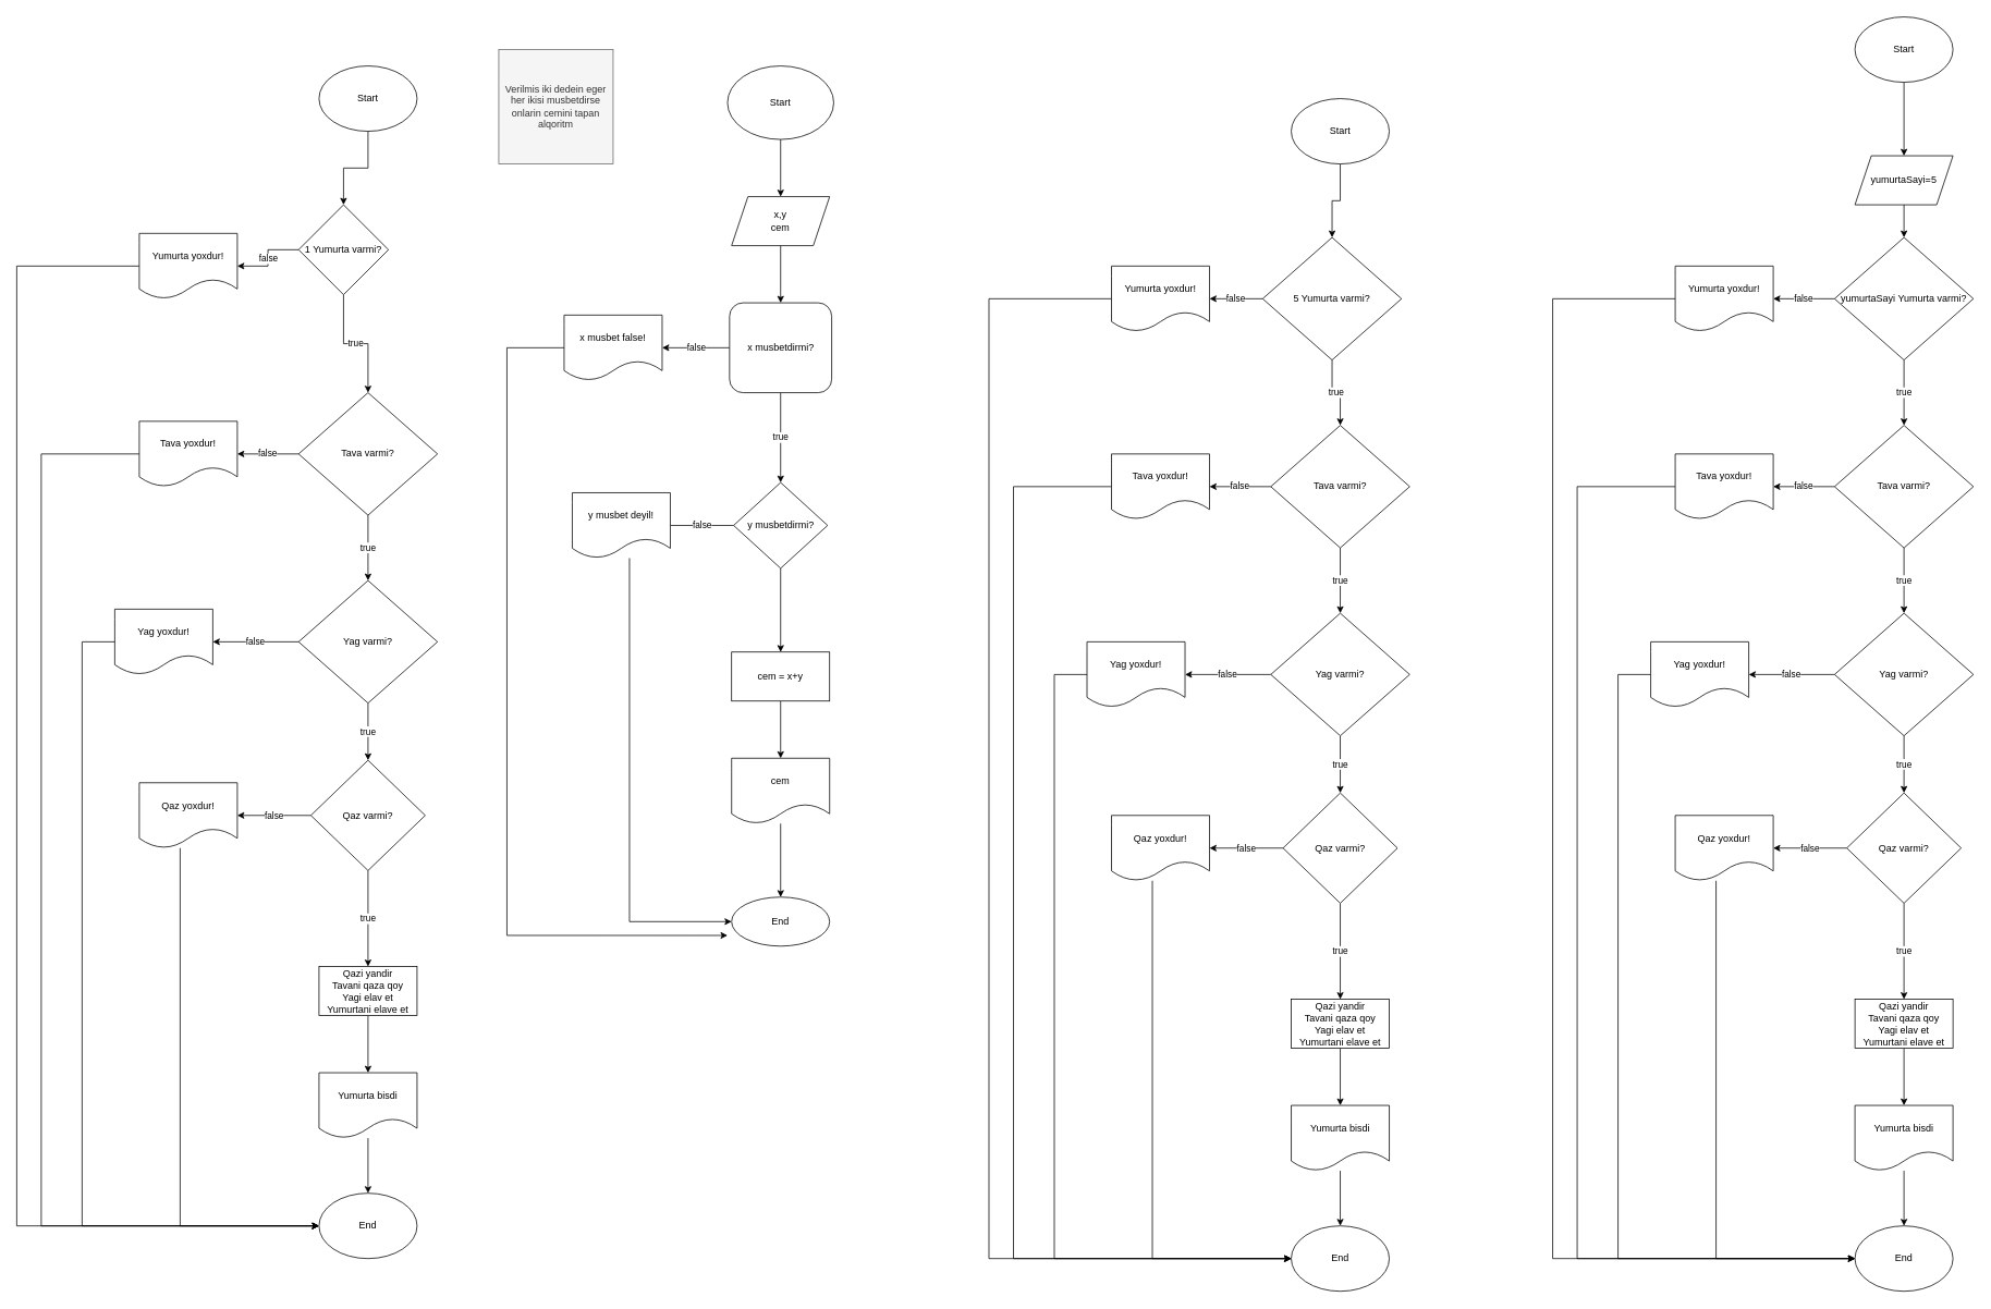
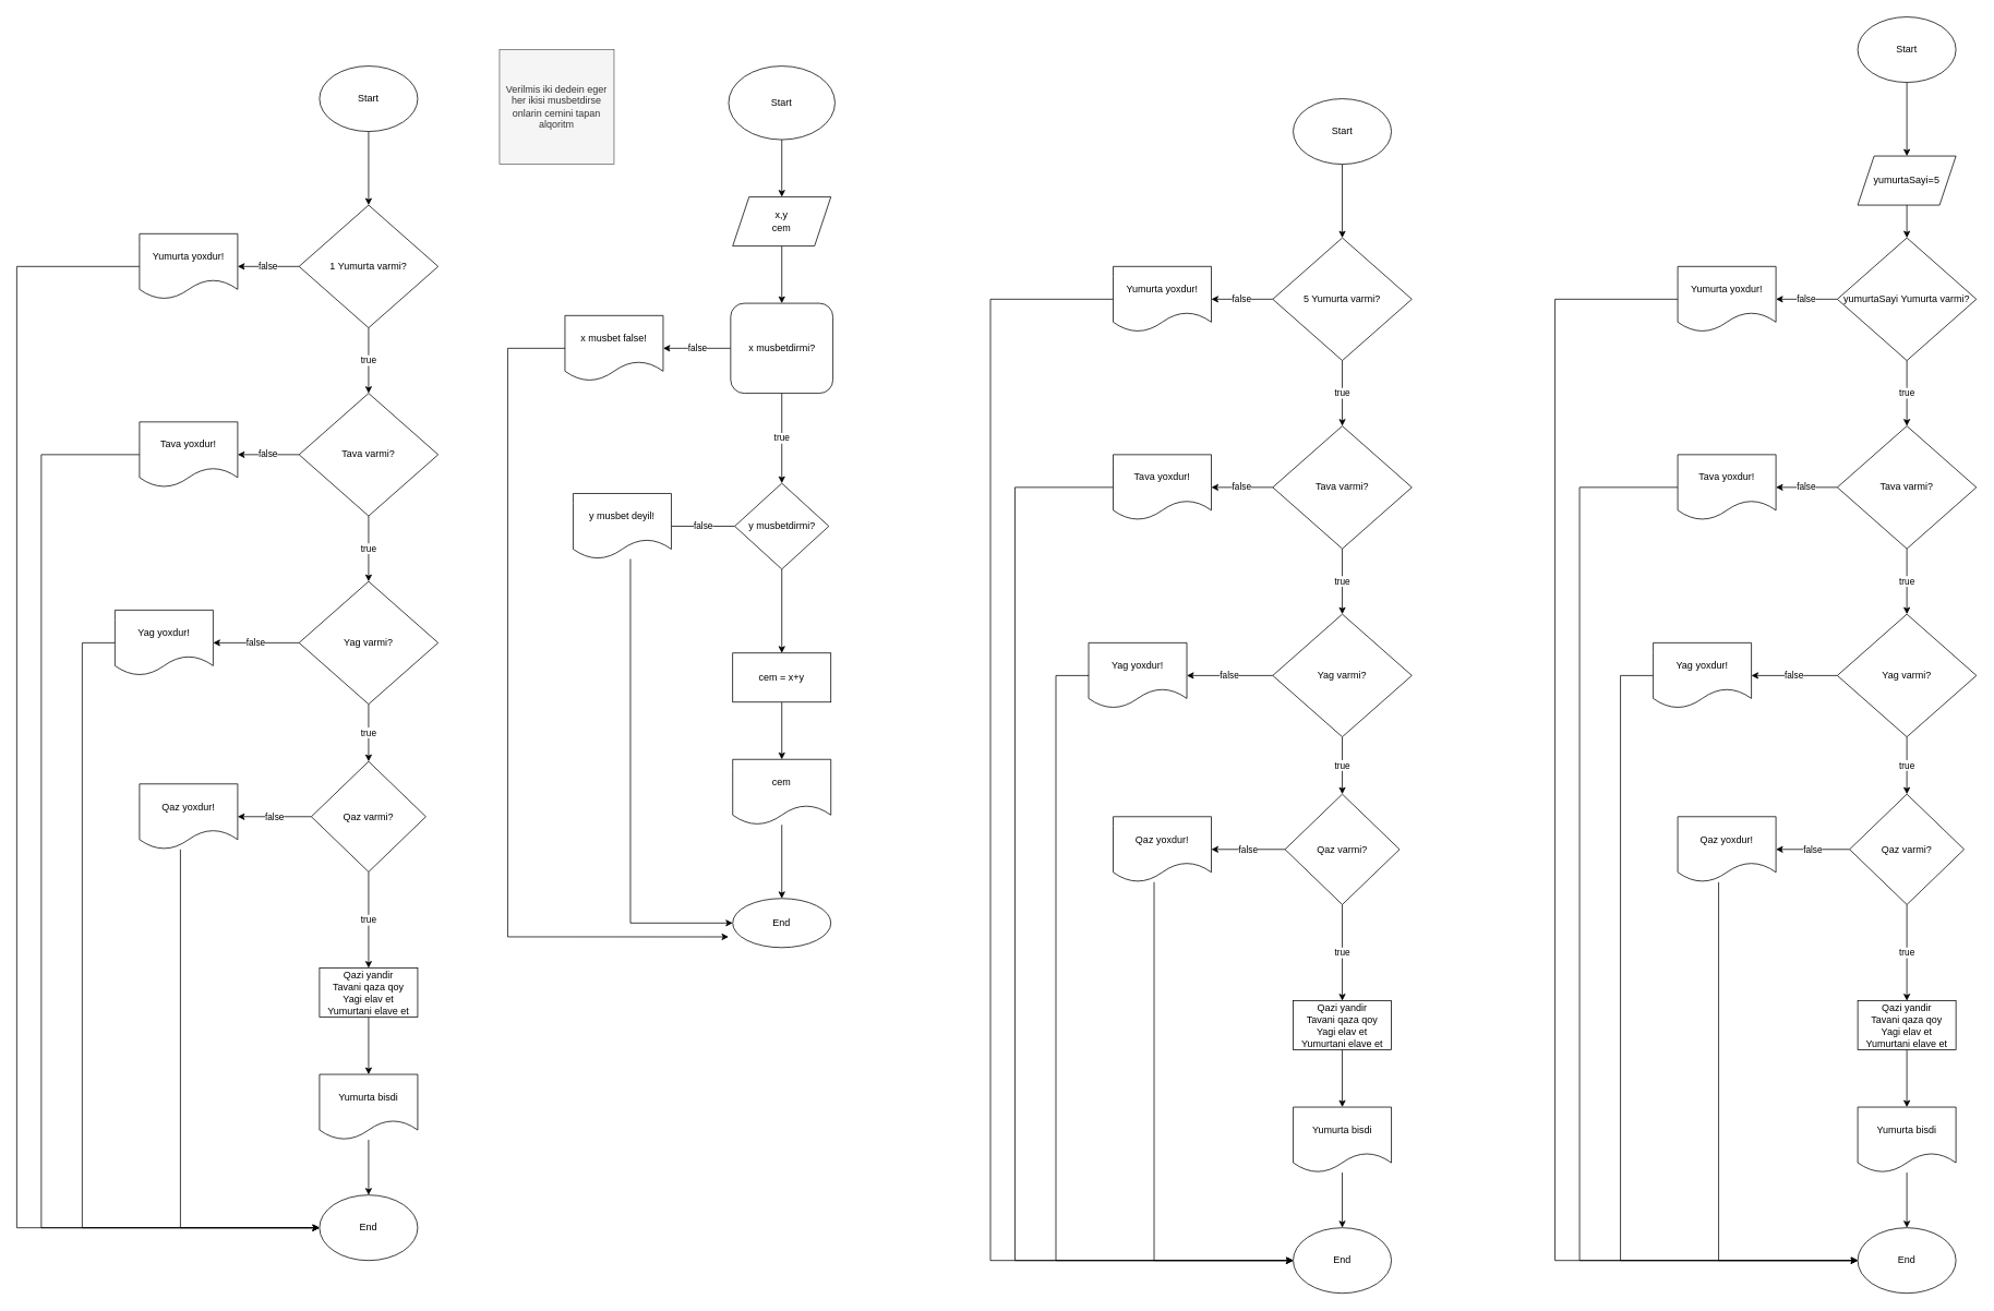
- <mxCell id="6" value="1 Yumurta varmi?" style="rhombus;whiteSpace=wrap;html=1;" parent="1" vertex="1"><mxGeometry x="365" y="250" width="110" height="110" as="geometry" /></mxCell>
+ <mxCell id="6" value="1 Yumurta varmi?" style="rhombus;whiteSpace=wrap;html=1;" parent="1" vertex="1"><mxGeometry x="365" y="250" width="170" height="150" as="geometry" /></mxCell>
- <mxCell id="52" value="5 Yumurta varmi?" style="rhombus;whiteSpace=wrap;html=1;" parent="1" vertex="1"><mxGeometry x="1545" y="290" width="170" height="150" as="geometry" /></mxCell>
+ <mxCell id="52" value="5 Yumurta varmi?" style="rhombus;whiteSpace=wrap;html=1;" parent="1" vertex="1"><mxGeometry x="1555" y="290" width="170" height="150" as="geometry" /></mxCell>
